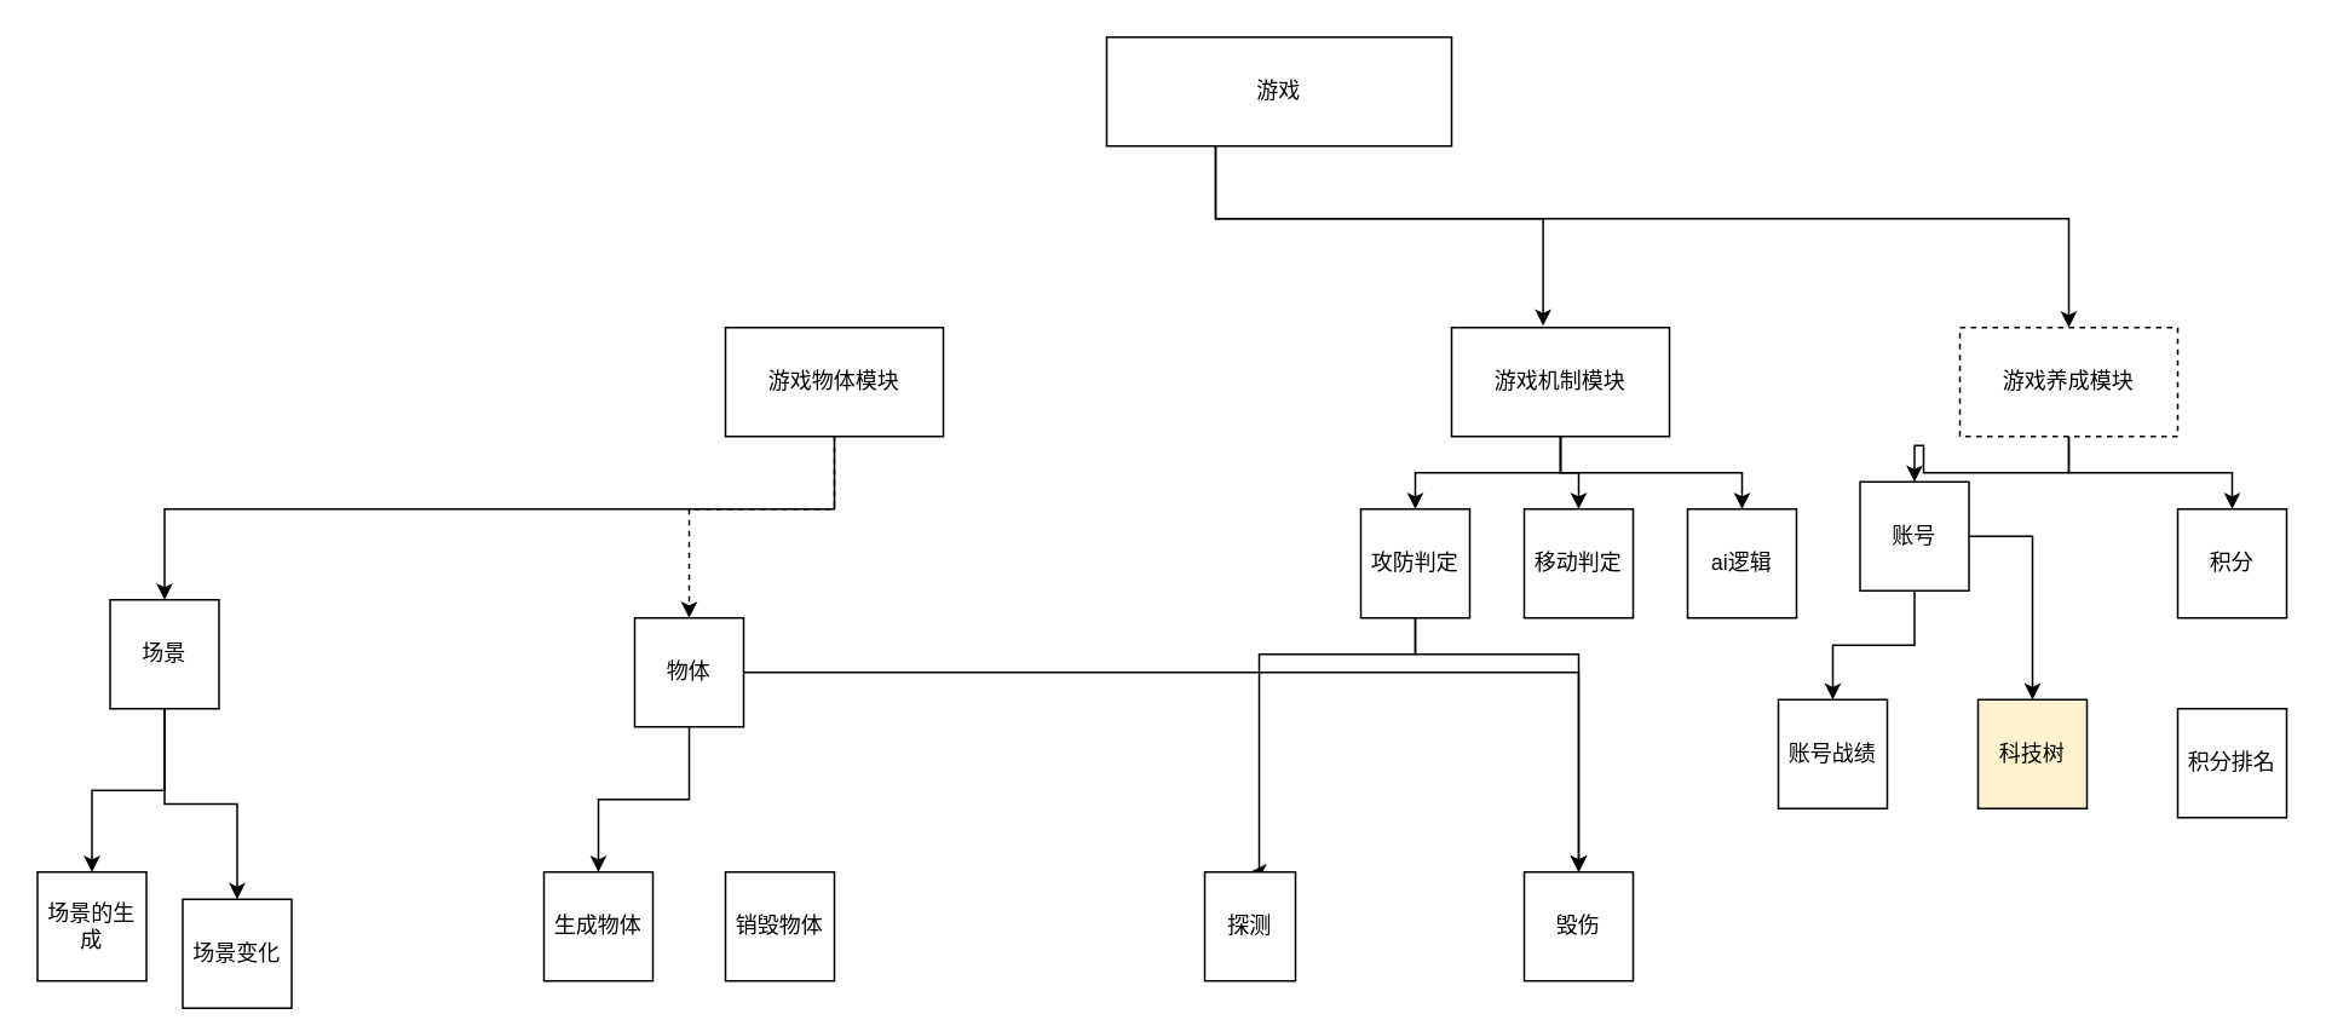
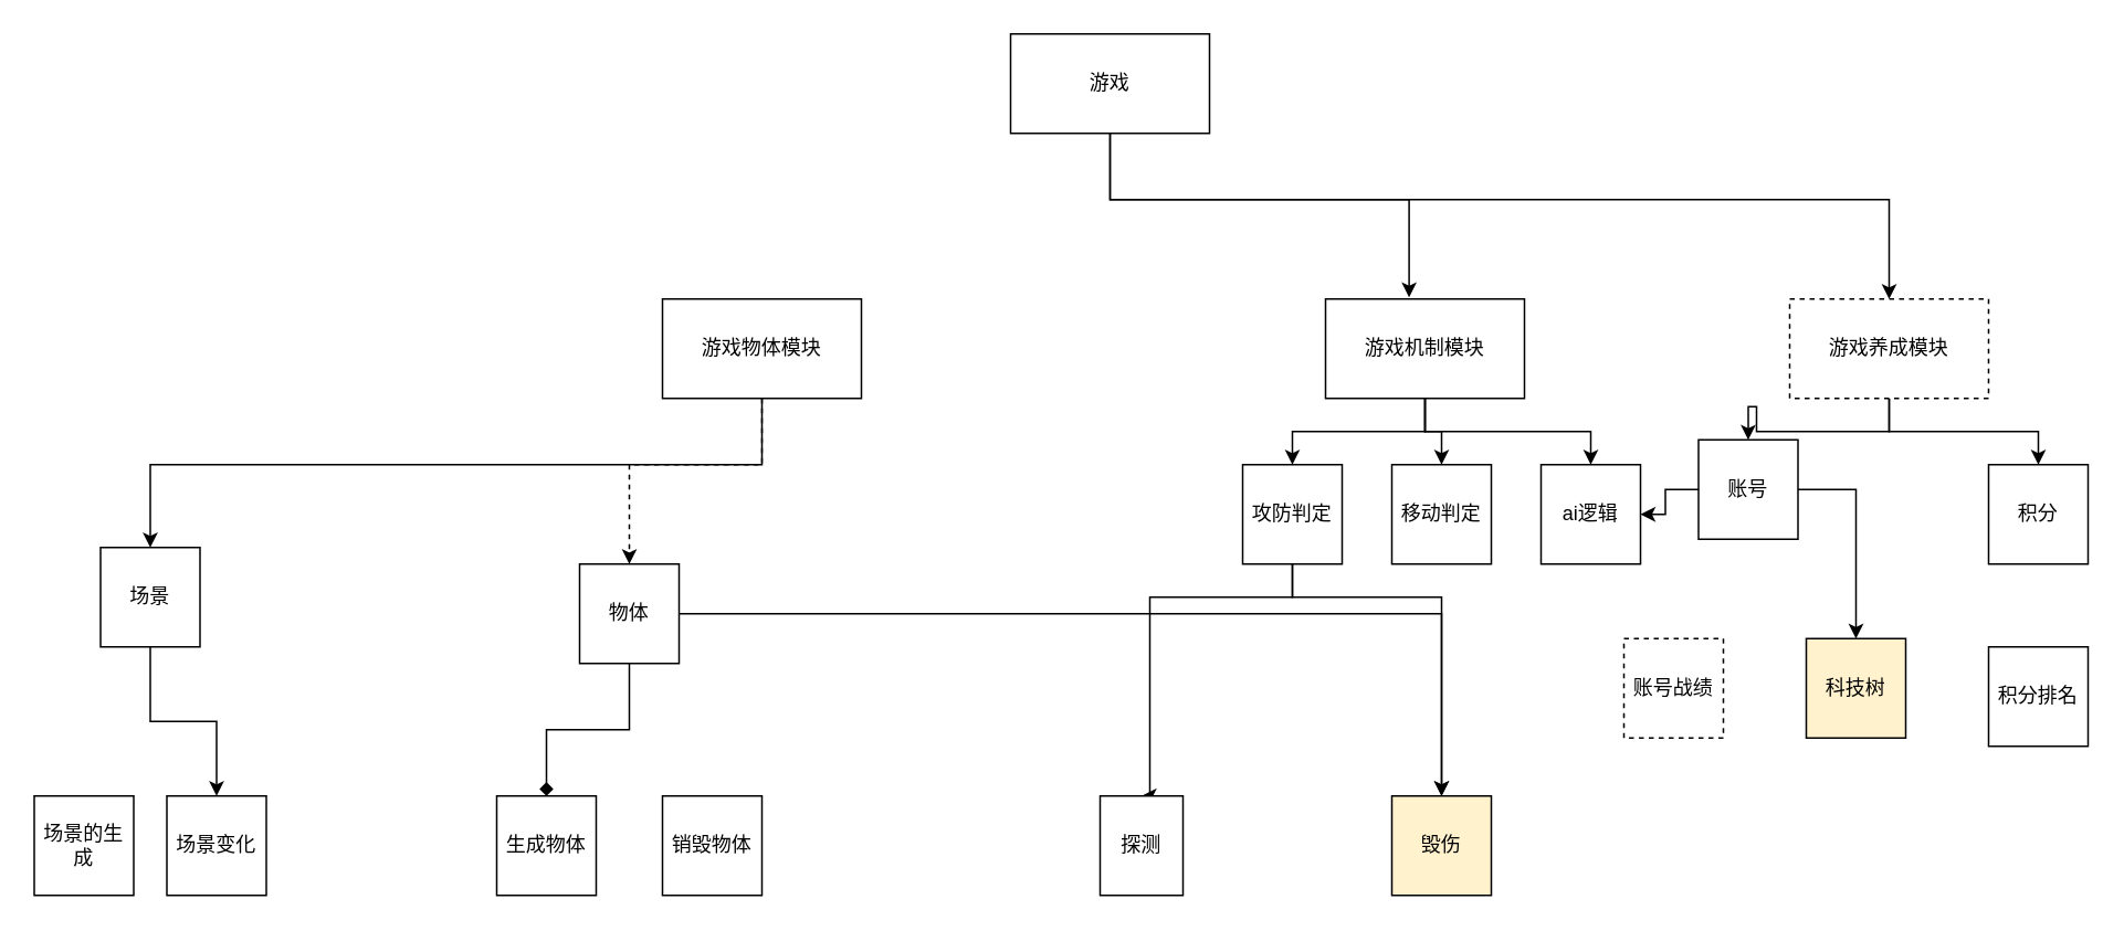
- <mxCell id="4" value="游戏" style="rounded=0;whiteSpace=wrap;html=1;" parent="1" vertex="1"><mxGeometry x="609" y="20" width="190" height="60" as="geometry" /></mxCell>
+ <mxCell id="4" value="游戏" style="rounded=0;whiteSpace=wrap;html=1;" parent="1" vertex="1"><mxGeometry x="609" y="20" width="120" height="60" as="geometry" /></mxCell>
- <mxCell id="32" style="edgeStyle=orthogonalEdgeStyle;rounded=0;orthogonalLoop=1;jettySize=auto;html=1;" edge="1" parent="1" source="34" target="35"><mxGeometry relative="1" as="geometry" /></mxCell>
+ <mxCell id="32" style="edgeStyle=orthogonalEdgeStyle;rounded=0;orthogonalLoop=1;jettySize=auto;html=1;" edge="1" parent="1" source="34" target="22"><mxGeometry relative="1" as="geometry" /></mxCell>
- <mxCell id="35" value="账号战绩" style="rounded=0;whiteSpace=wrap;html=1;" vertex="1" parent="1"><mxGeometry x="979" y="385" width="60" height="60" as="geometry" /></mxCell>
+ <mxCell id="35" value="账号战绩" style="rounded=0;whiteSpace=wrap;html=1;dashed=1;" vertex="1" parent="1"><mxGeometry x="979" y="385" width="60" height="60" as="geometry" /></mxCell>
- <mxCell id="12" style="edgeStyle=orthogonalEdgeStyle;rounded=0;orthogonalLoop=1;jettySize=auto;html=1;entryX=0.5;entryY=0;entryDx=0;entryDy=0;" edge="1" parent="1" source="14" target="25"><mxGeometry relative="1" as="geometry" /></mxCell>
- <mxCell id="15" style="edgeStyle=orthogonalEdgeStyle;rounded=0;orthogonalLoop=1;jettySize=auto;html=1;" edge="1" parent="1" source="17" target="27"><mxGeometry relative="1" as="geometry" /></mxCell>
+ <mxCell id="15" style="edgeStyle=orthogonalEdgeStyle;rounded=0;orthogonalLoop=1;jettySize=auto;html=1;endArrow=diamond;" edge="1" parent="1" source="17" target="27"><mxGeometry relative="1" as="geometry" /></mxCell>
- <mxCell id="24" value="毁伤" style="rounded=0;whiteSpace=wrap;html=1;" parent="1" vertex="1"><mxGeometry x="839" y="480" width="60" height="60" as="geometry" /></mxCell>
+ <mxCell id="24" value="毁伤" style="rounded=0;whiteSpace=wrap;html=1;fillColor=#fff2cc;" parent="1" vertex="1"><mxGeometry x="839" y="480" width="60" height="60" as="geometry" /></mxCell>
- <mxCell id="26" value="场景变化" style="rounded=0;whiteSpace=wrap;html=1;" vertex="1" parent="1"><mxGeometry x="100" y="495" width="60" height="60" as="geometry" /></mxCell>
+ <mxCell id="26" value="场景变化" style="rounded=0;whiteSpace=wrap;html=1;" vertex="1" parent="1"><mxGeometry x="100" y="480" width="60" height="60" as="geometry" /></mxCell>
